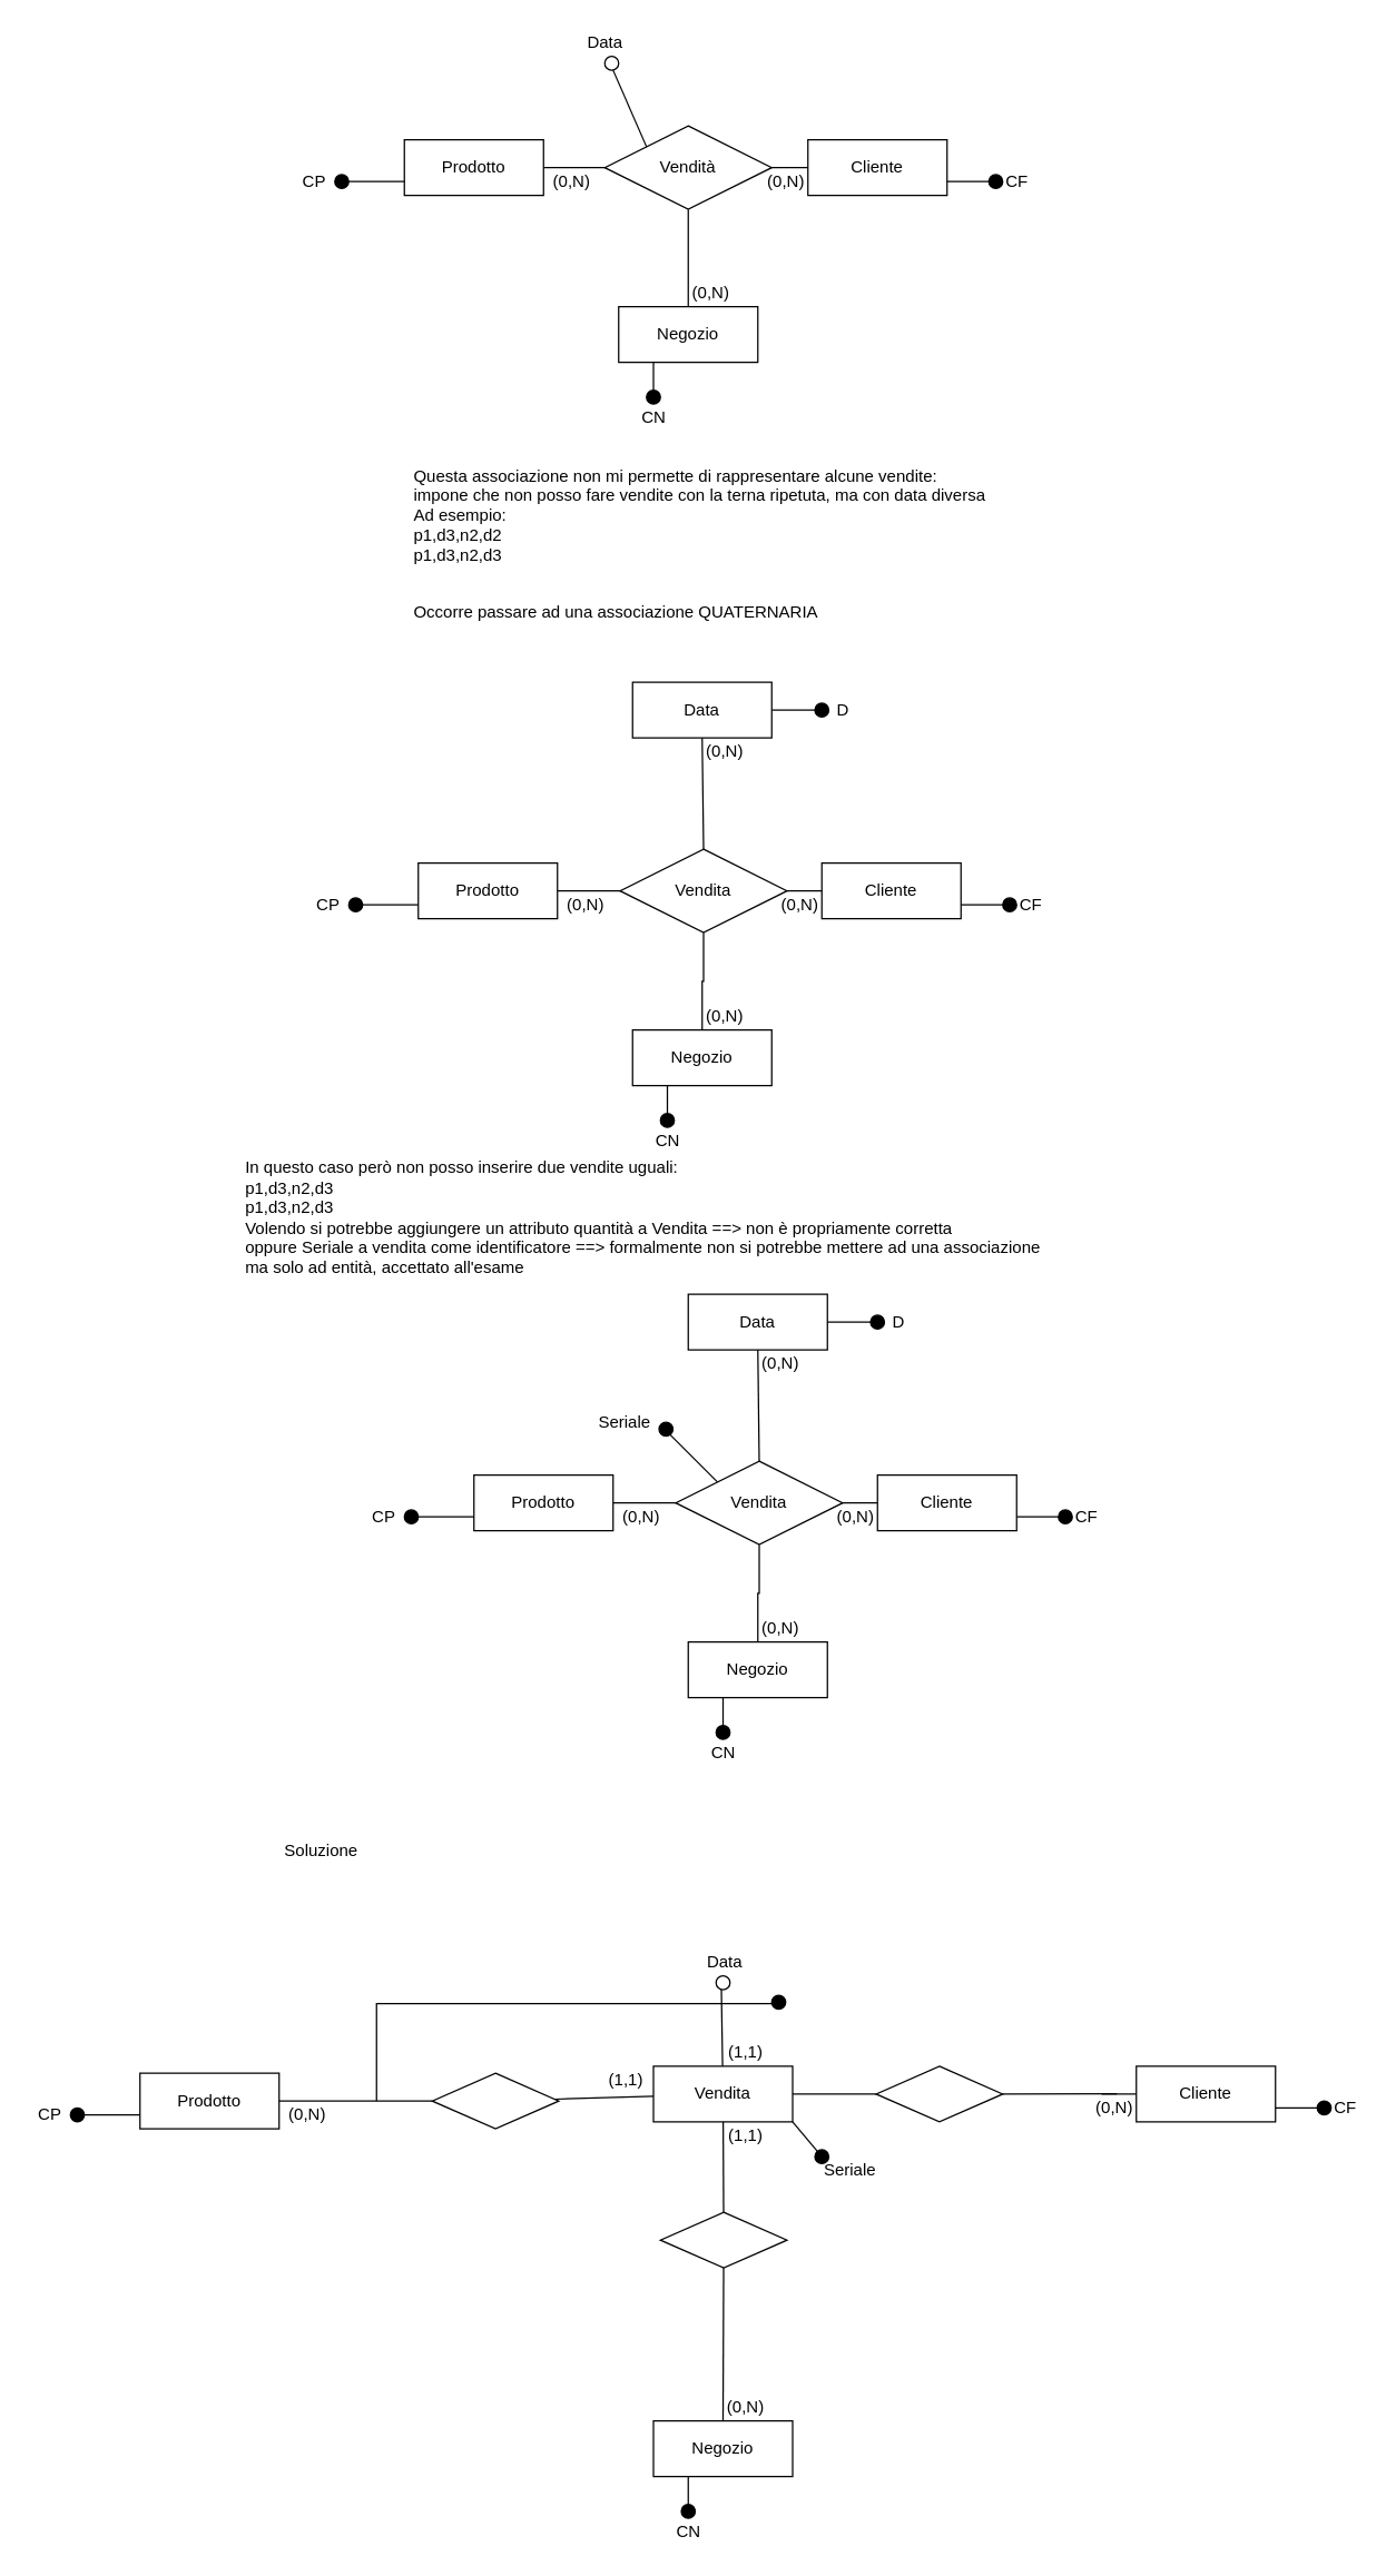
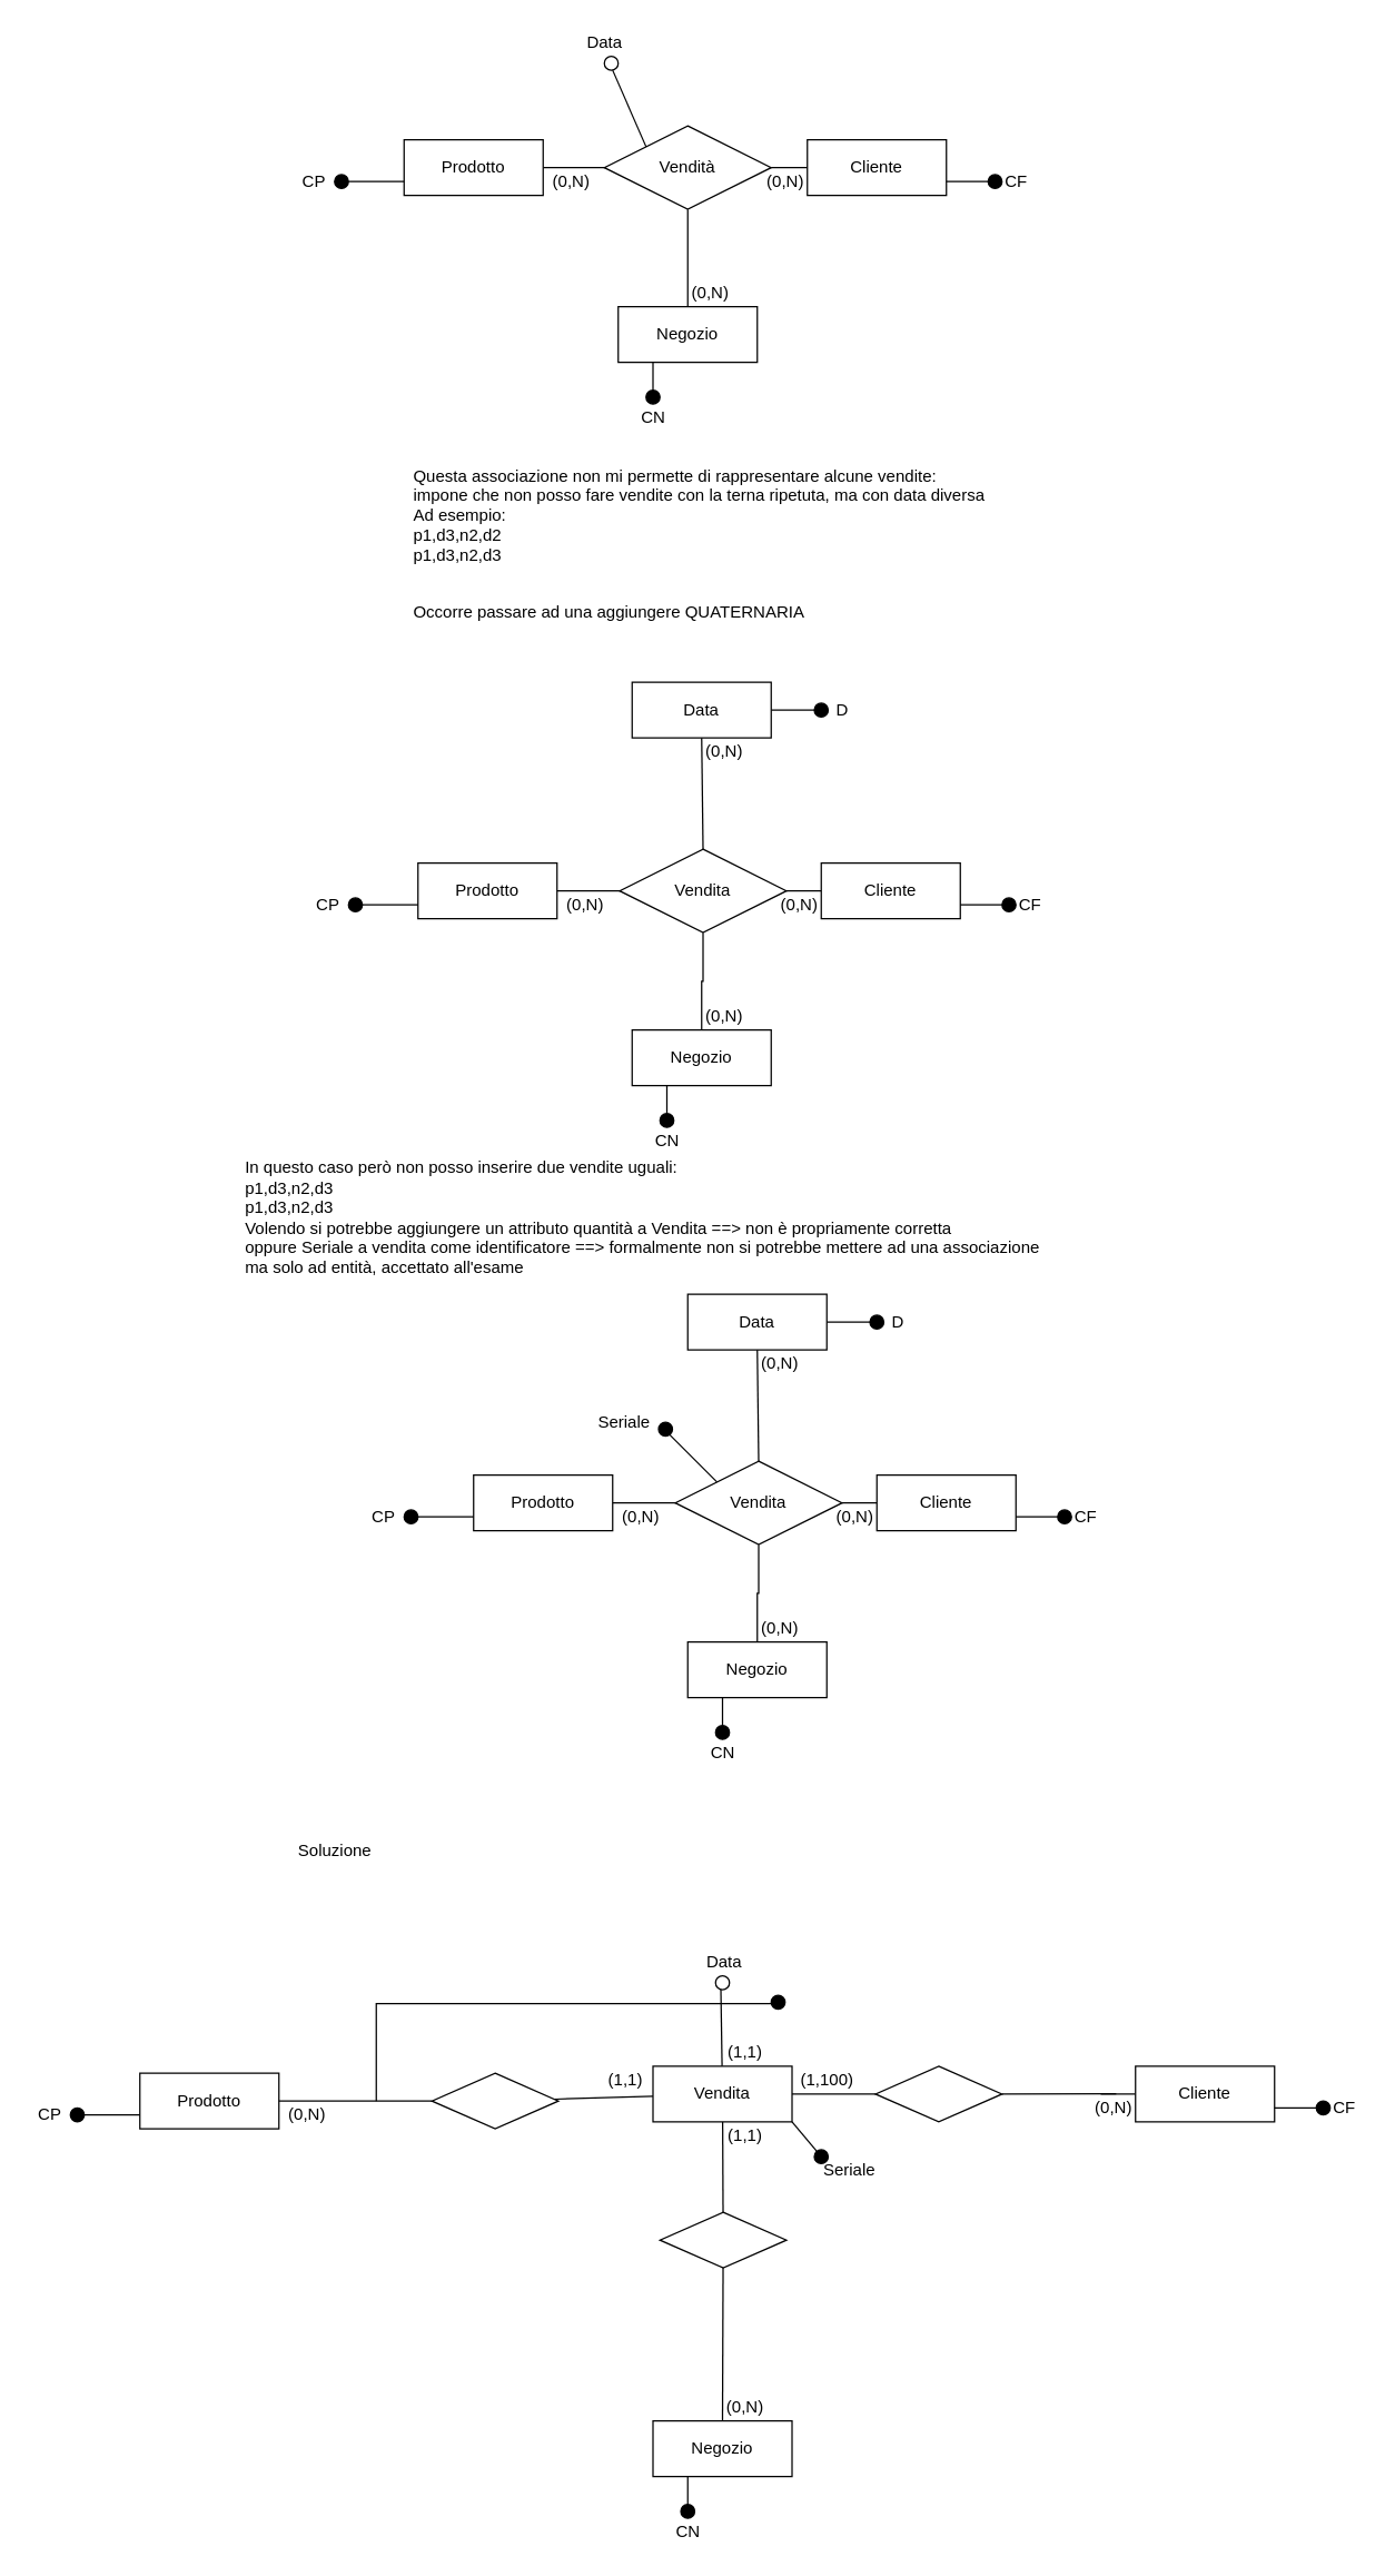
- <mxCell id="25" value="Occorre passare ad una associazione QUATERNARIA" style="text;html=1;align=left;verticalAlign=middle;resizable=0;points=[];autosize=1;" vertex="1" parent="1"><mxGeometry x="295" y="430" width="310" height="20" as="geometry" /></mxCell>
+ <mxCell id="25" value="Occorre passare ad una aggiungere QUATERNARIA" style="text;html=1;align=left;verticalAlign=middle;resizable=0;points=[];autosize=1;" vertex="1" parent="1"><mxGeometry x="295" y="430" width="310" height="20" as="geometry" /></mxCell>
- <mxCell id="80" value="Soluzione" style="text;html=1;align=center;verticalAlign=middle;resizable=0;points=[];autosize=1;" vertex="1" parent="1"><mxGeometry x="195" y="1320" width="70" height="20" as="geometry" /></mxCell>
+ <mxCell id="80" value="Soluzione" style="text;html=1;align=center;verticalAlign=middle;resizable=0;points=[];autosize=1;" vertex="1" parent="1"><mxGeometry x="205" y="1320" width="70" height="20" as="geometry" /></mxCell>
+ <mxCell id="111" value="(1,100)" style="text;html=1;align=center;verticalAlign=middle;resizable=0;points=[];autosize=1;" vertex="1" parent="1"><mxGeometry x="569" y="1485" width="50" height="20" as="geometry" /></mxCell>
